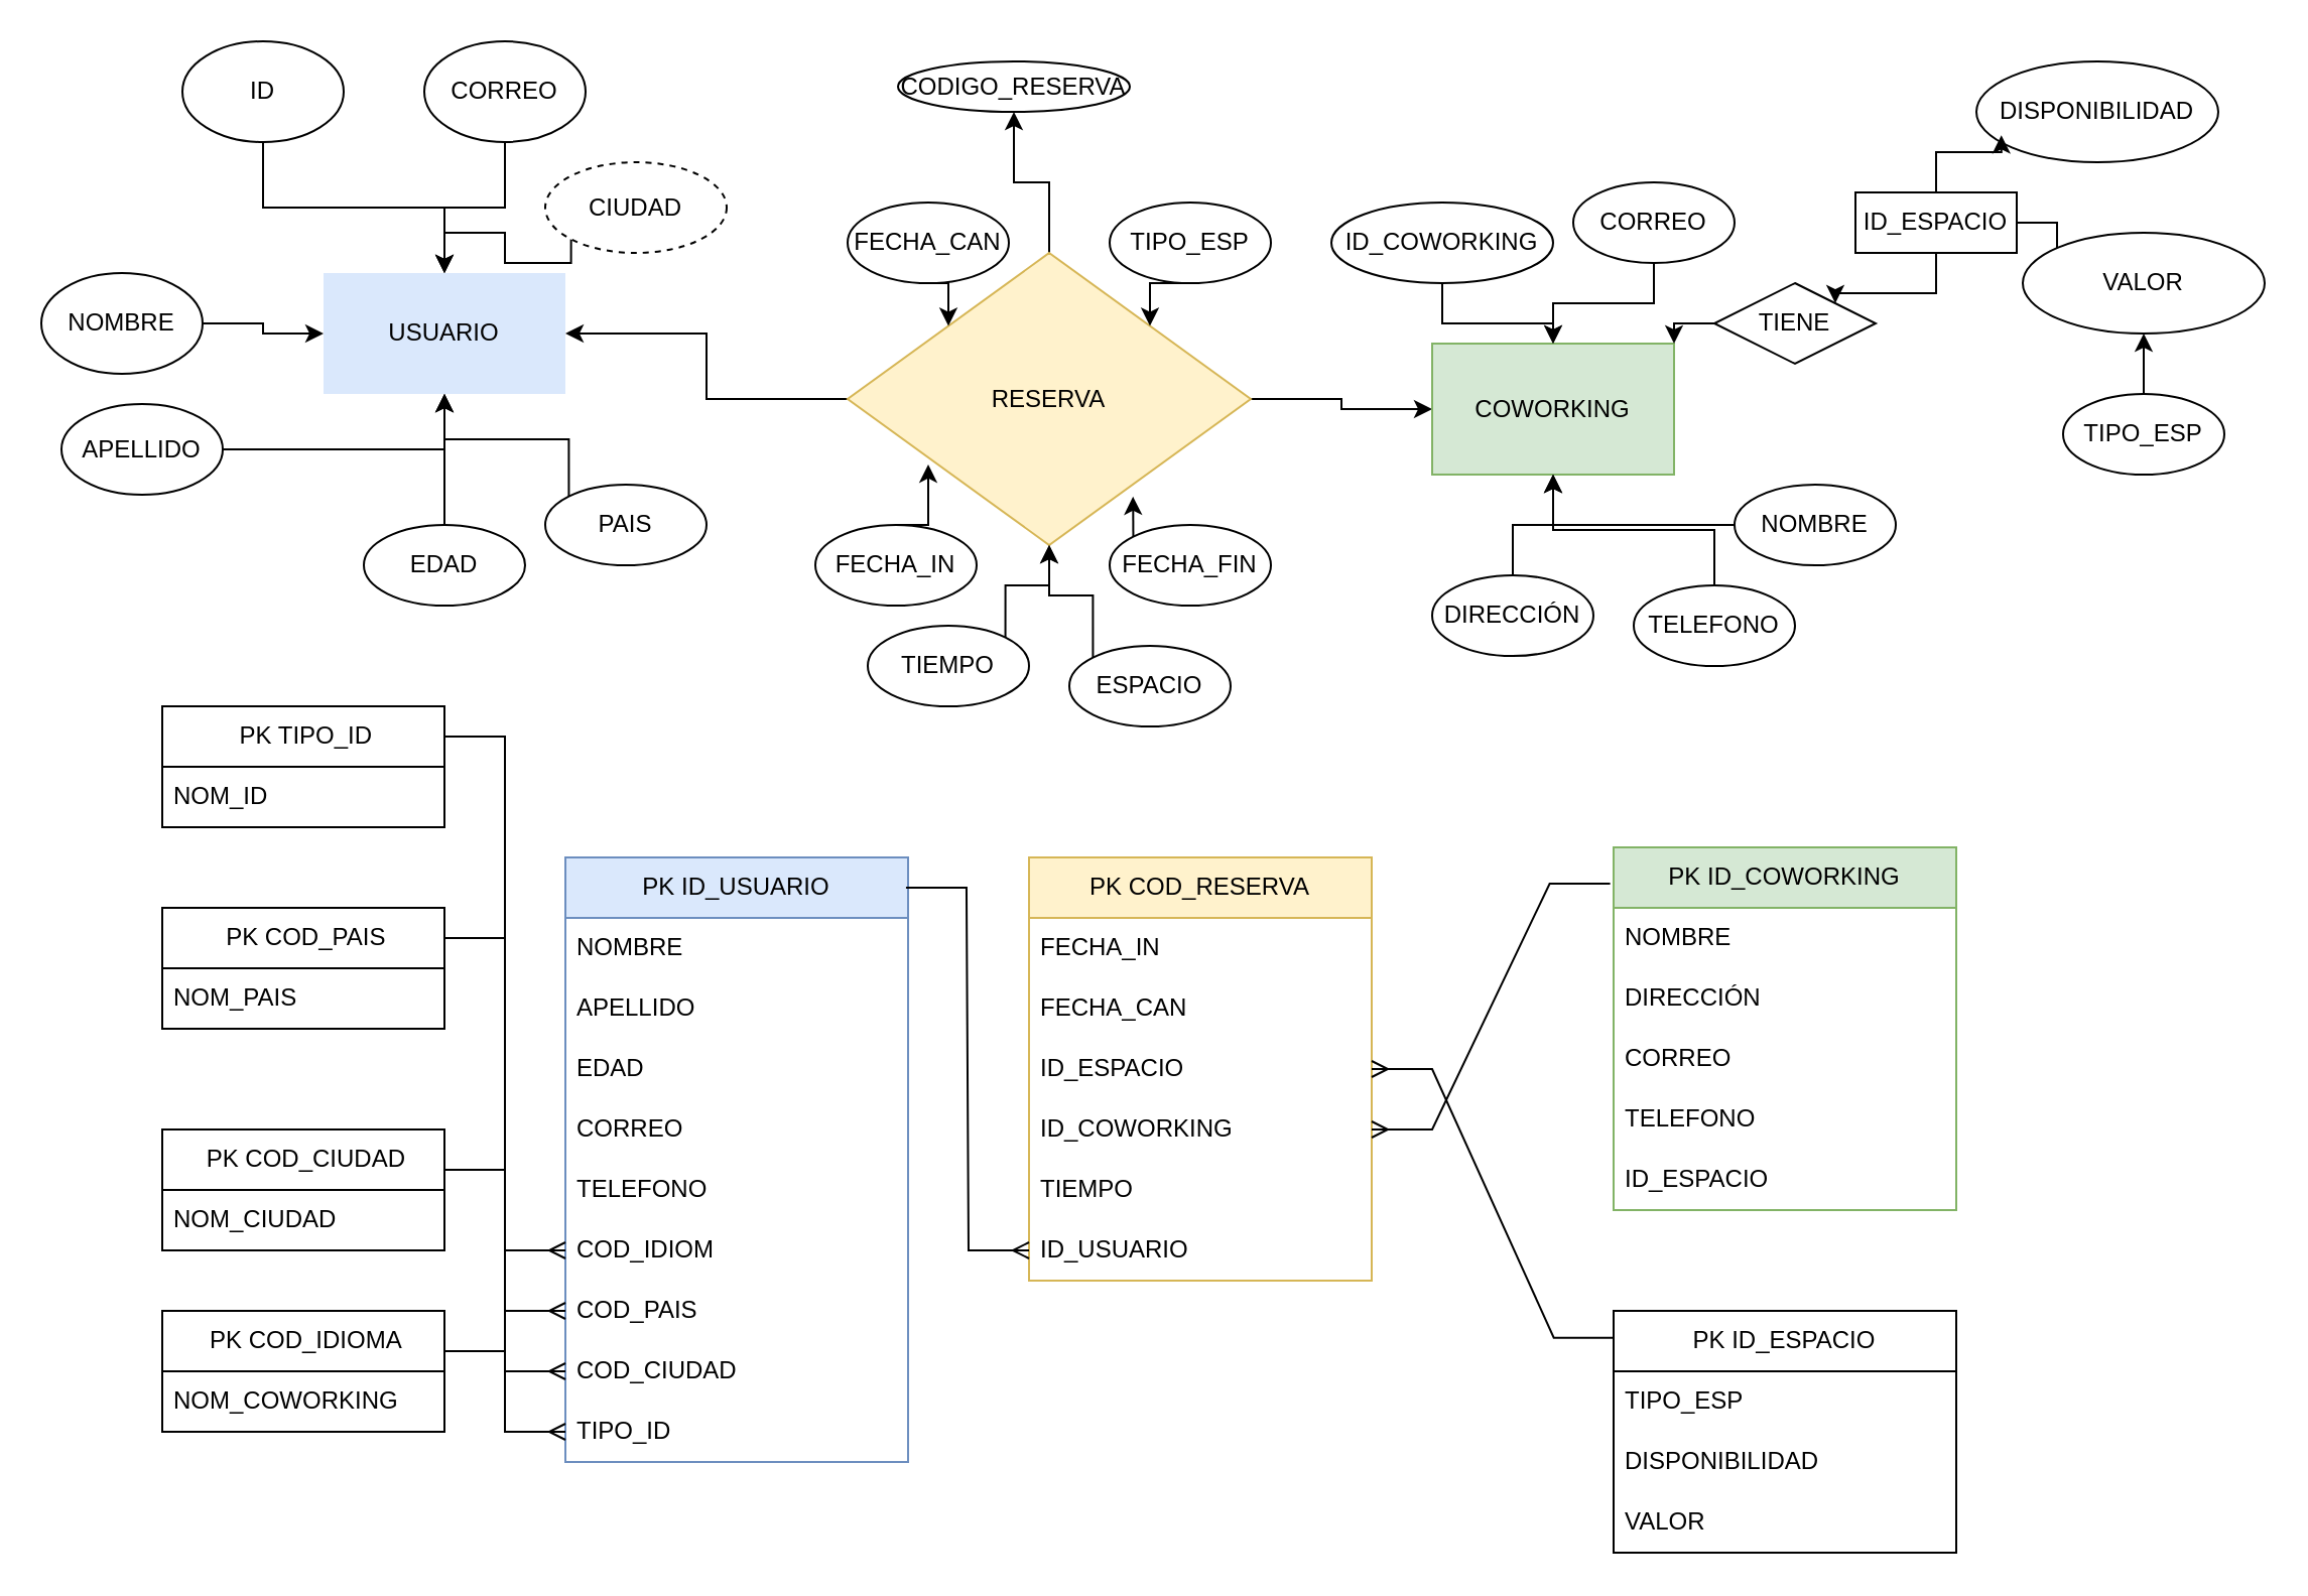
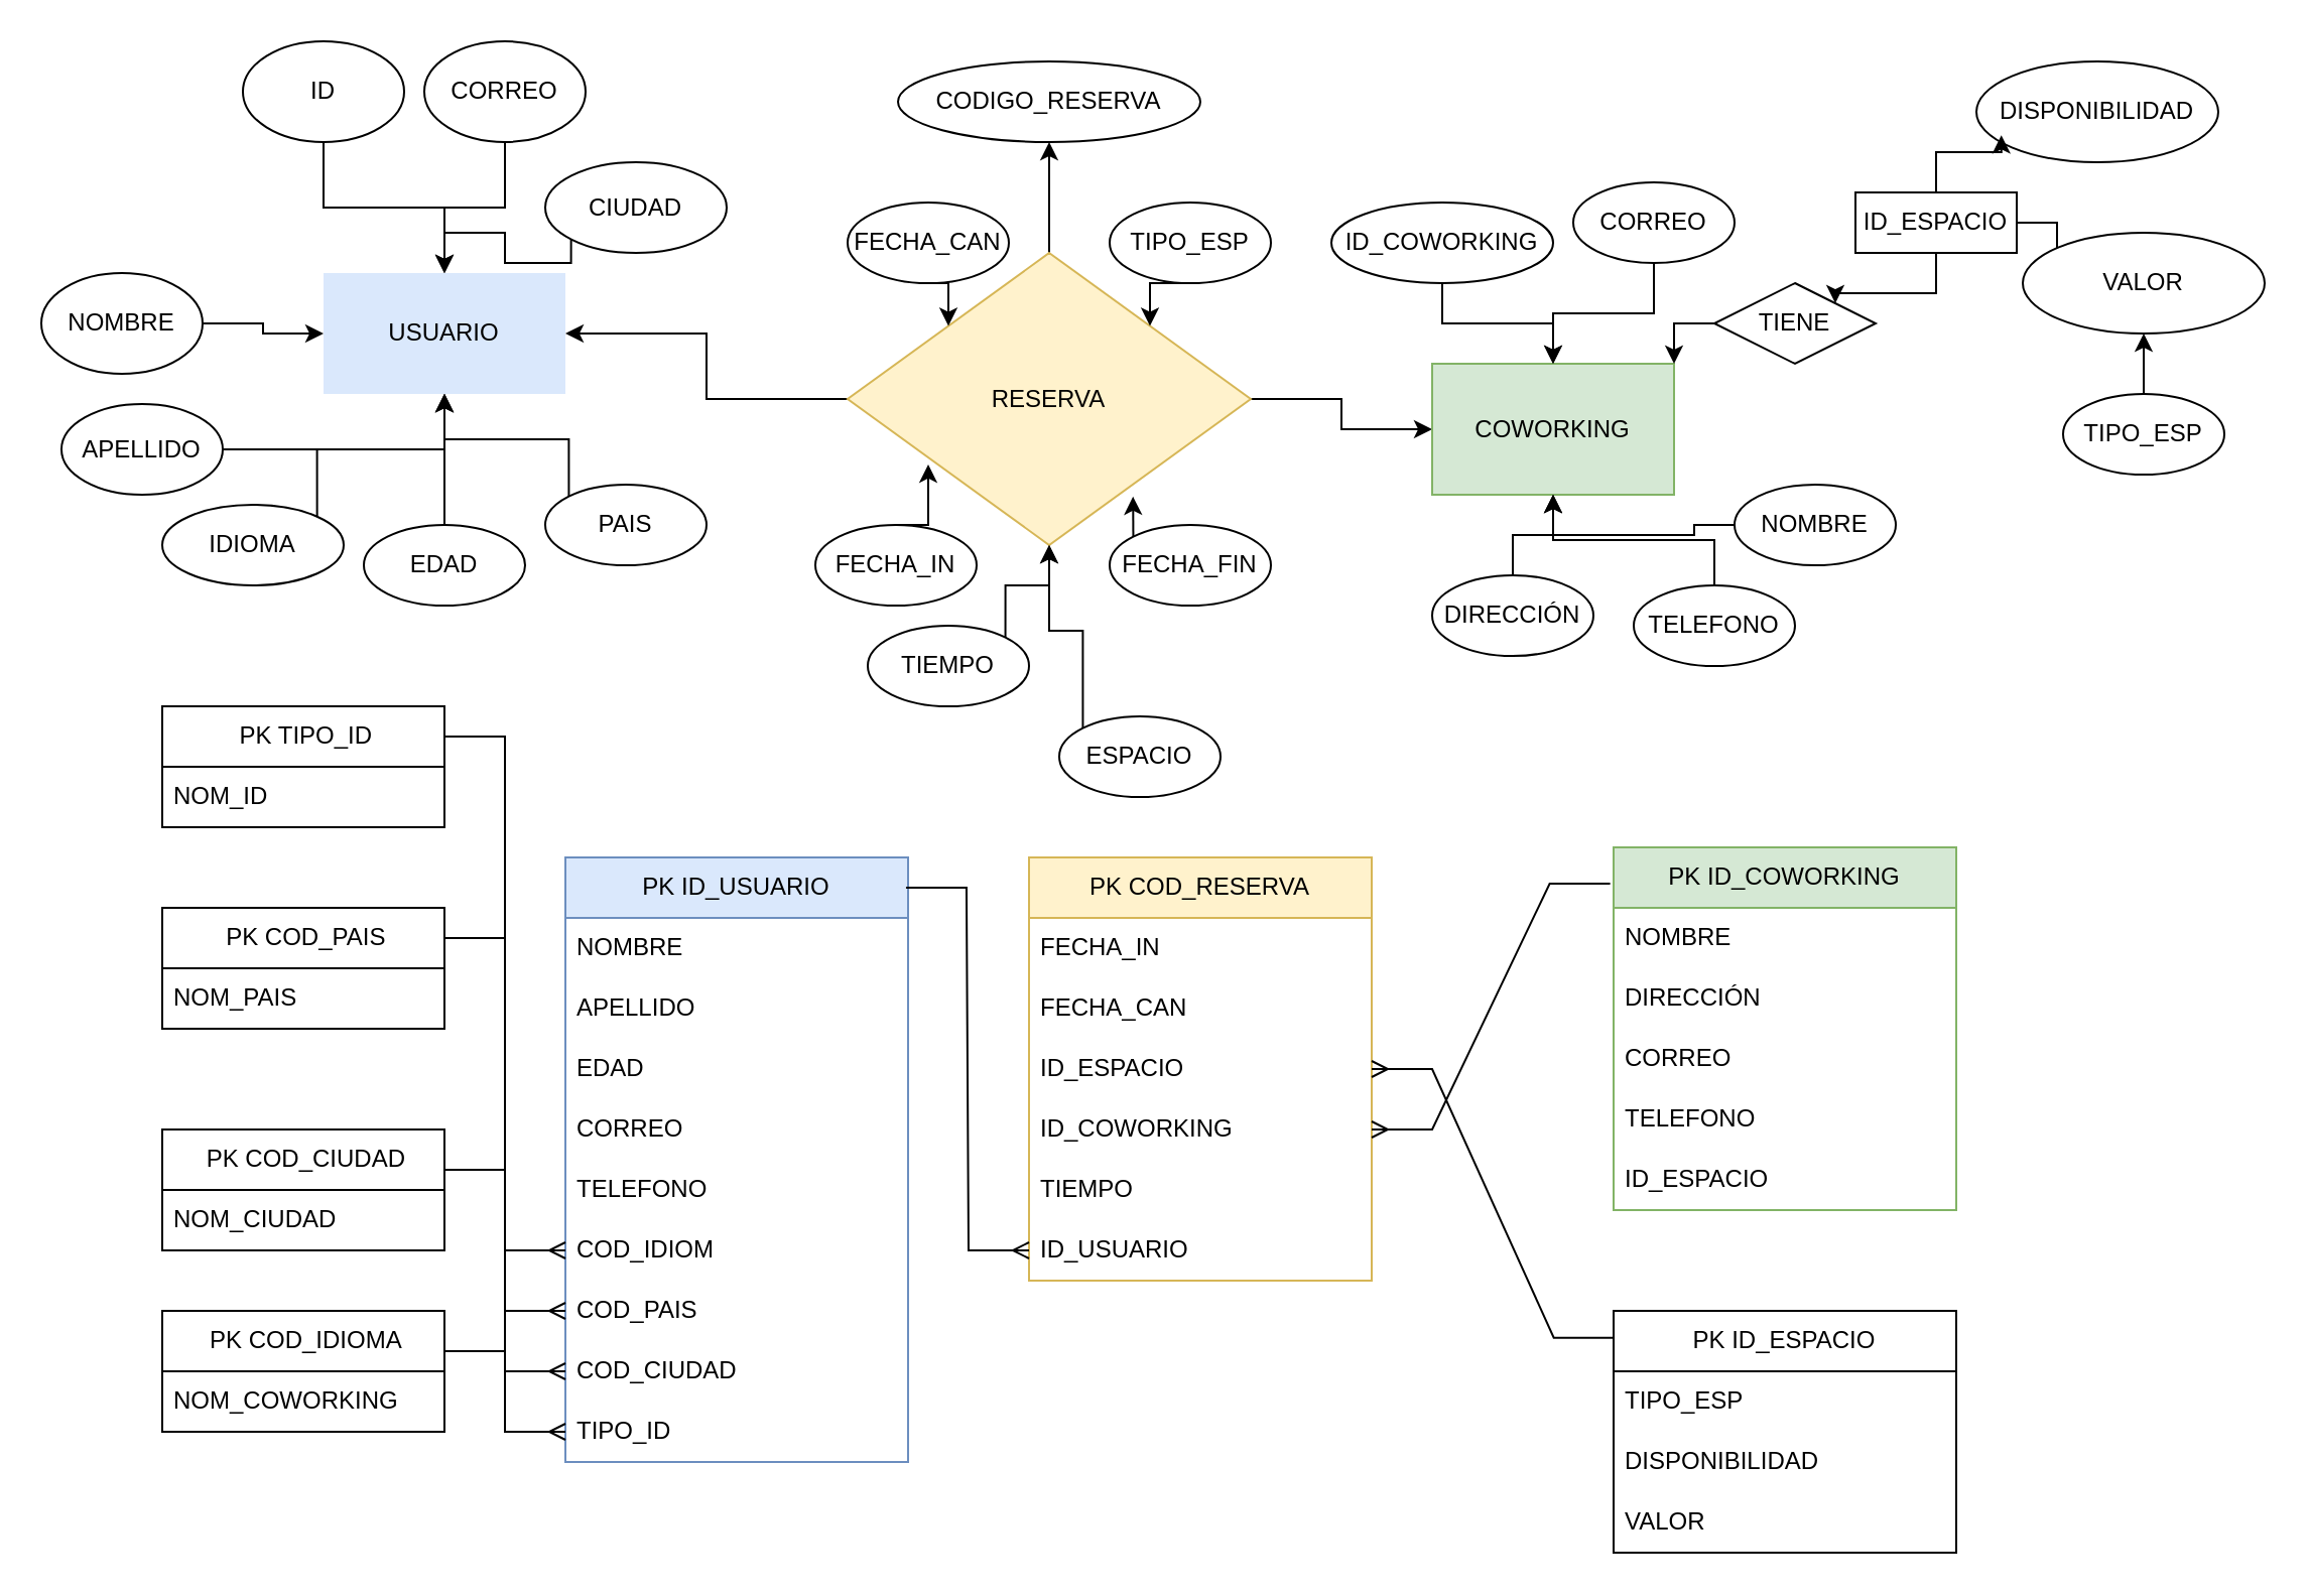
- <mxCell id="24" value="CODIGO_RESERVA" style="ellipse;whiteSpace=wrap;html=1;" vertex="1" parent="1"><mxGeometry x="445" y="30" width="115" height="25" as="geometry" /></mxCell>
+ <mxCell id="24" value="CODIGO_RESERVA" style="ellipse;whiteSpace=wrap;html=1;" vertex="1" parent="1"><mxGeometry x="445" y="30" width="150" height="40" as="geometry" /></mxCell>
- <mxCell id="21" value="ID" style="ellipse;whiteSpace=wrap;html=1;" vertex="1" parent="1"><mxGeometry x="90" y="20" width="80" height="50" as="geometry" /></mxCell>
+ <mxCell id="21" value="ID" style="ellipse;whiteSpace=wrap;html=1;" vertex="1" parent="1"><mxGeometry x="120" y="20" width="80" height="50" as="geometry" /></mxCell>
- <mxCell id="17" value="CIUDAD" style="ellipse;whiteSpace=wrap;html=1;dashed=1;" vertex="1" parent="1"><mxGeometry x="270" y="80" width="90" height="45" as="geometry" /></mxCell>
+ <mxCell id="17" value="CIUDAD" style="ellipse;whiteSpace=wrap;html=1;" vertex="1" parent="1"><mxGeometry x="270" y="80" width="90" height="45" as="geometry" /></mxCell>
- <mxCell id="7" value="COWORKING" style="rounded=0;whiteSpace=wrap;html=1;fillColor=#d5e8d4;strokeColor=#82b366;" vertex="1" parent="1"><mxGeometry x="710" y="170" width="120" height="65" as="geometry" /></mxCell>
+ <mxCell id="7" value="COWORKING" style="rounded=0;whiteSpace=wrap;html=1;fillColor=#d5e8d4;strokeColor=#82b366;" vertex="1" parent="1"><mxGeometry x="710" y="180" width="120" height="65" as="geometry" /></mxCell>
+ <mxCell id="18" style="edgeStyle=orthogonalEdgeStyle;rounded=0;orthogonalLoop=1;jettySize=auto;html=1;exitX=1;exitY=0;exitDx=0;exitDy=0;entryX=0.5;entryY=1;entryDx=0;entryDy=0;" edge="1" parent="1" source="19" target="6"><mxGeometry relative="1" as="geometry" /></mxCell>
+ <mxCell id="19" value="IDIOMA" style="ellipse;whiteSpace=wrap;html=1;" vertex="1" parent="1"><mxGeometry x="80" y="250" width="90" height="40" as="geometry" /></mxCell>
- <mxCell id="44" value="ESPACIO" style="ellipse;whiteSpace=wrap;html=1;" vertex="1" parent="1"><mxGeometry x="530" y="320" width="80" height="40" as="geometry" /></mxCell>
+ <mxCell id="44" value="ESPACIO" style="ellipse;whiteSpace=wrap;html=1;" vertex="1" parent="1"><mxGeometry x="525" y="355" width="80" height="40" as="geometry" /></mxCell>
